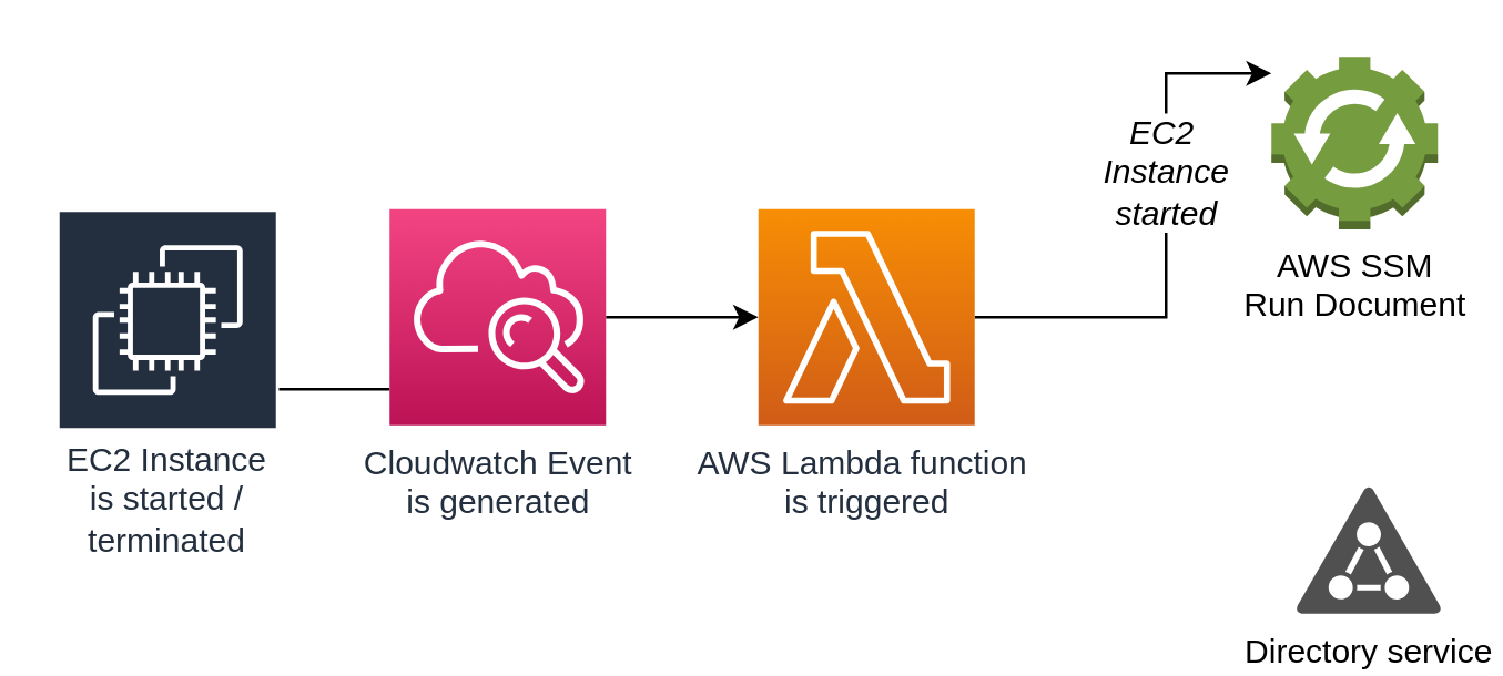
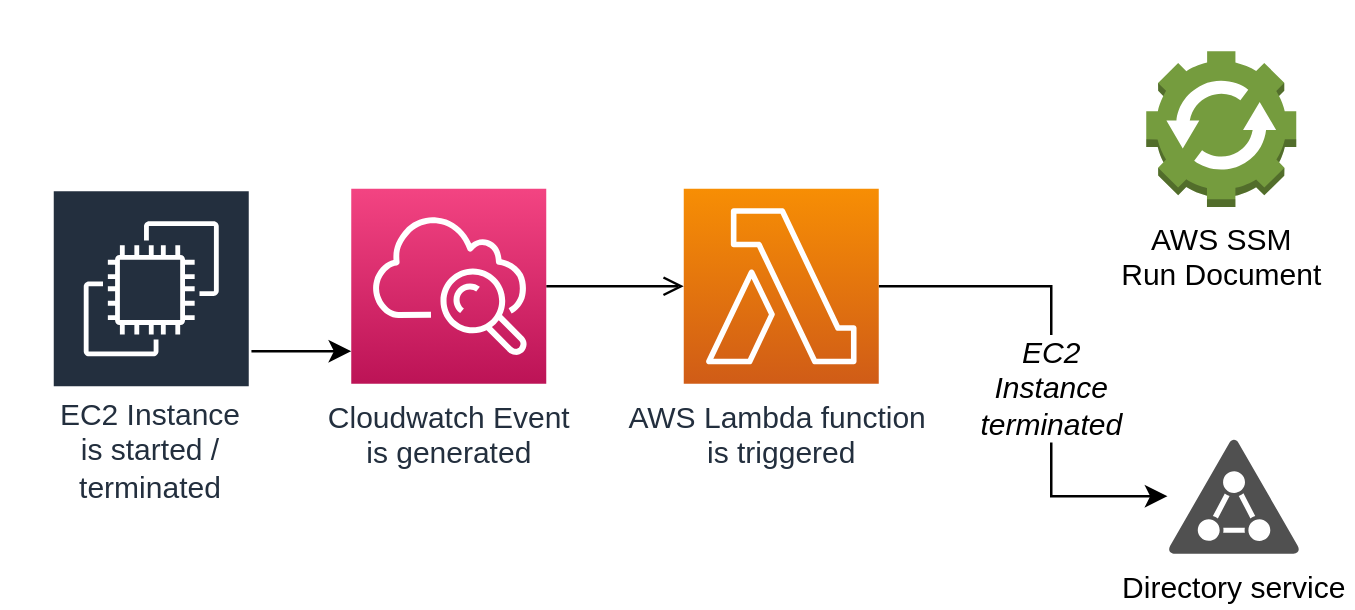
- <mxCell id="6" value="EC2&amp;nbsp;&lt;br&gt;Instance&lt;br&gt;started" style="edgeStyle=orthogonalEdgeStyle;rounded=0;orthogonalLoop=1;jettySize=auto;html=1;fontSize=12;fontStyle=2" edge="1" parent="1" source="8" target="10"><mxGeometry x="0.236" relative="1" as="geometry"><mxPoint x="420" y="47" as="targetPoint" /><Array as="points"><mxPoint x="420" y="114" /><mxPoint x="420" y="26" /></Array><mxPoint as="offset" /></mxGeometry></mxCell>
- <mxCell id="4" style="edgeStyle=orthogonalEdgeStyle;rounded=0;orthogonalLoop=1;jettySize=auto;html=1;fontSize=12;" edge="1" parent="1" source="5" target="8"><mxGeometry relative="1" as="geometry" /></mxCell>
+ <mxCell id="4" style="edgeStyle=orthogonalEdgeStyle;rounded=0;orthogonalLoop=1;jettySize=auto;html=1;fontSize=12;endArrow=open;" edge="1" parent="1" source="5" target="8"><mxGeometry relative="1" as="geometry" /></mxCell>
- <mxCell id="2" style="edgeStyle=orthogonalEdgeStyle;rounded=0;orthogonalLoop=1;jettySize=auto;html=1;fontSize=12;endArrow=none;" edge="1" parent="1" source="3" target="5"><mxGeometry relative="1" as="geometry"><Array as="points"><mxPoint x="100" y="114" /><mxPoint x="100" y="114" /></Array></mxGeometry></mxCell>
+ <mxCell id="2" style="edgeStyle=orthogonalEdgeStyle;rounded=0;orthogonalLoop=1;jettySize=auto;html=1;fontSize=12;" edge="1" parent="1" source="3" target="5"><mxGeometry relative="1" as="geometry"><Array as="points"><mxPoint x="100" y="114" /><mxPoint x="100" y="114" /></Array></mxGeometry></mxCell>
+ <mxCell id="7" value="EC2 &lt;br&gt;Instance &lt;br&gt;terminated" style="edgeStyle=orthogonalEdgeStyle;rounded=0;orthogonalLoop=1;jettySize=auto;html=1;fontSize=12;fontStyle=2" edge="1" parent="1" source="8" target="9"><mxGeometry x="0.103" relative="1" as="geometry"><Array as="points"><mxPoint x="420" y="114" /><mxPoint x="420" y="198" /></Array><mxPoint as="offset" /></mxGeometry></mxCell>
